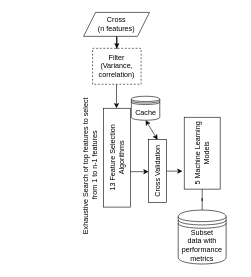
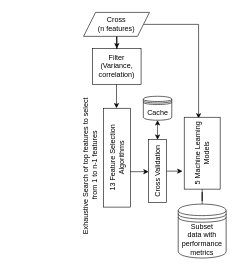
+ <mxCell id="11" style="edgeStyle=orthogonalEdgeStyle;rounded=0;orthogonalLoop=1;jettySize=auto;html=1;entryX=0.983;entryY=0.4;entryDx=0;entryDy=0;entryPerimeter=0;" edge="1" parent="1" source="12" target="15"><mxGeometry relative="1" as="geometry" /></mxCell>
- <mxCell id="3" value="Filter (Variance, correlation)" style="rounded=0;whiteSpace=wrap;html=1;dashed=1;" parent="1" vertex="1"><mxGeometry x="154" y="80" width="81" height="60" as="geometry" /></mxCell>
+ <mxCell id="3" value="Filter (Variance, correlation)" style="rounded=0;whiteSpace=wrap;html=1;" parent="1" vertex="1"><mxGeometry x="154" y="80" width="81" height="60" as="geometry" /></mxCell>
- <mxCell id="5" value="Cache" style="shape=datastore;whiteSpace=wrap;html=1;" parent="1" vertex="1"><mxGeometry x="218.75" y="160" width="47.5" height="40" as="geometry" /></mxCell>
+ <mxCell id="5" value="Cache" style="shape=datastore;whiteSpace=wrap;html=1;" parent="1" vertex="1"><mxGeometry x="238.75" y="160" width="47.5" height="40" as="geometry" /></mxCell>
- <mxCell id="16" value="Subset&lt;br style=&quot;border-color: var(--border-color);&quot;&gt;data with performance metrics" style="shape=datastore;whiteSpace=wrap;html=1;" vertex="1" parent="1"><mxGeometry x="297" y="350" width="80" height="90" as="geometry" /></mxCell>
+ <mxCell id="16" value="Subset&lt;br style=&quot;border-color: var(--border-color);&quot;&gt;data with performance metrics" style="shape=datastore;whiteSpace=wrap;html=1;" vertex="1" parent="1"><mxGeometry x="297" y="340" width="80" height="90" as="geometry" /></mxCell>
